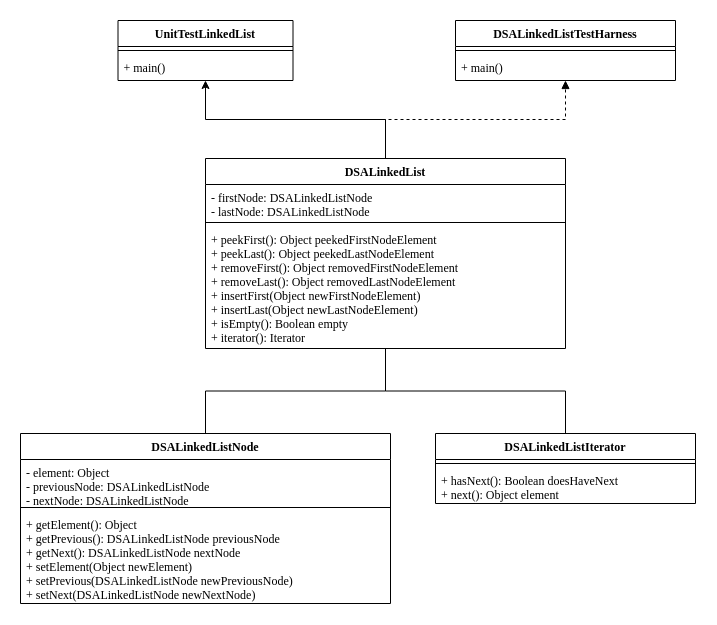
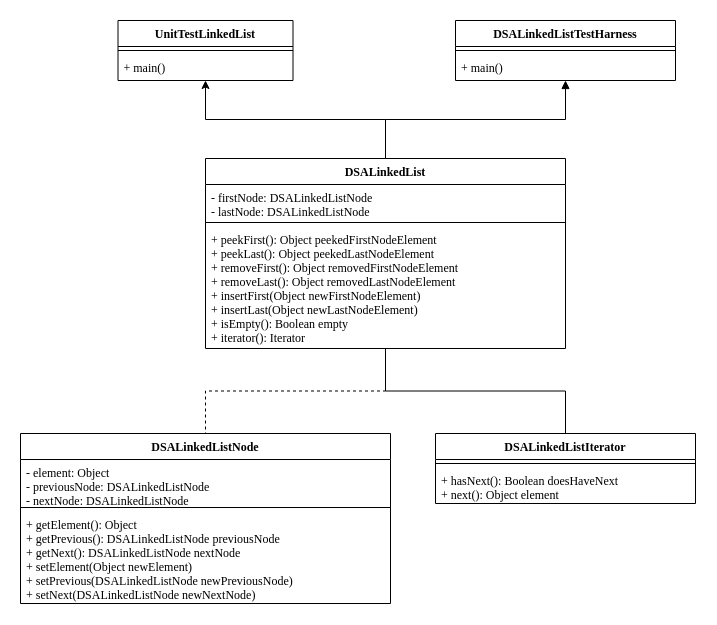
- <mxCell id="2" style="rounded=0;orthogonalLoop=1;jettySize=auto;html=1;exitX=0.5;exitY=0;exitDx=0;exitDy=0;fontFamily=Fira Code;endArrow=block;endFill=1;entryX=0.5;entryY=1;entryDx=0;entryDy=0;edgeStyle=orthogonalEdgeStyle;dashed=1;" parent="1" source="6" target="13" edge="1"><mxGeometry relative="1" as="geometry"><mxPoint x="105" y="143" as="targetPoint" /></mxGeometry></mxCell>
+ <mxCell id="2" style="rounded=0;orthogonalLoop=1;jettySize=auto;html=1;exitX=0.5;exitY=0;exitDx=0;exitDy=0;fontFamily=Fira Code;endArrow=block;endFill=1;entryX=0.5;entryY=1;entryDx=0;entryDy=0;edgeStyle=orthogonalEdgeStyle;" parent="1" source="6" target="13" edge="1"><mxGeometry relative="1" as="geometry"><mxPoint x="105" y="143" as="targetPoint" /></mxGeometry></mxCell>
- <mxCell id="3" style="edgeStyle=orthogonalEdgeStyle;rounded=0;orthogonalLoop=1;jettySize=auto;html=1;entryX=0.5;entryY=0;entryDx=0;entryDy=0;endArrow=none;endFill=0;" parent="1" source="6" target="16" edge="1"><mxGeometry relative="1" as="geometry" /></mxCell>
+ <mxCell id="3" style="edgeStyle=orthogonalEdgeStyle;rounded=0;orthogonalLoop=1;jettySize=auto;html=1;entryX=0.5;entryY=0;entryDx=0;entryDy=0;endArrow=none;endFill=0;dashed=1;" parent="1" source="6" target="16" edge="1"><mxGeometry relative="1" as="geometry" /></mxCell>
